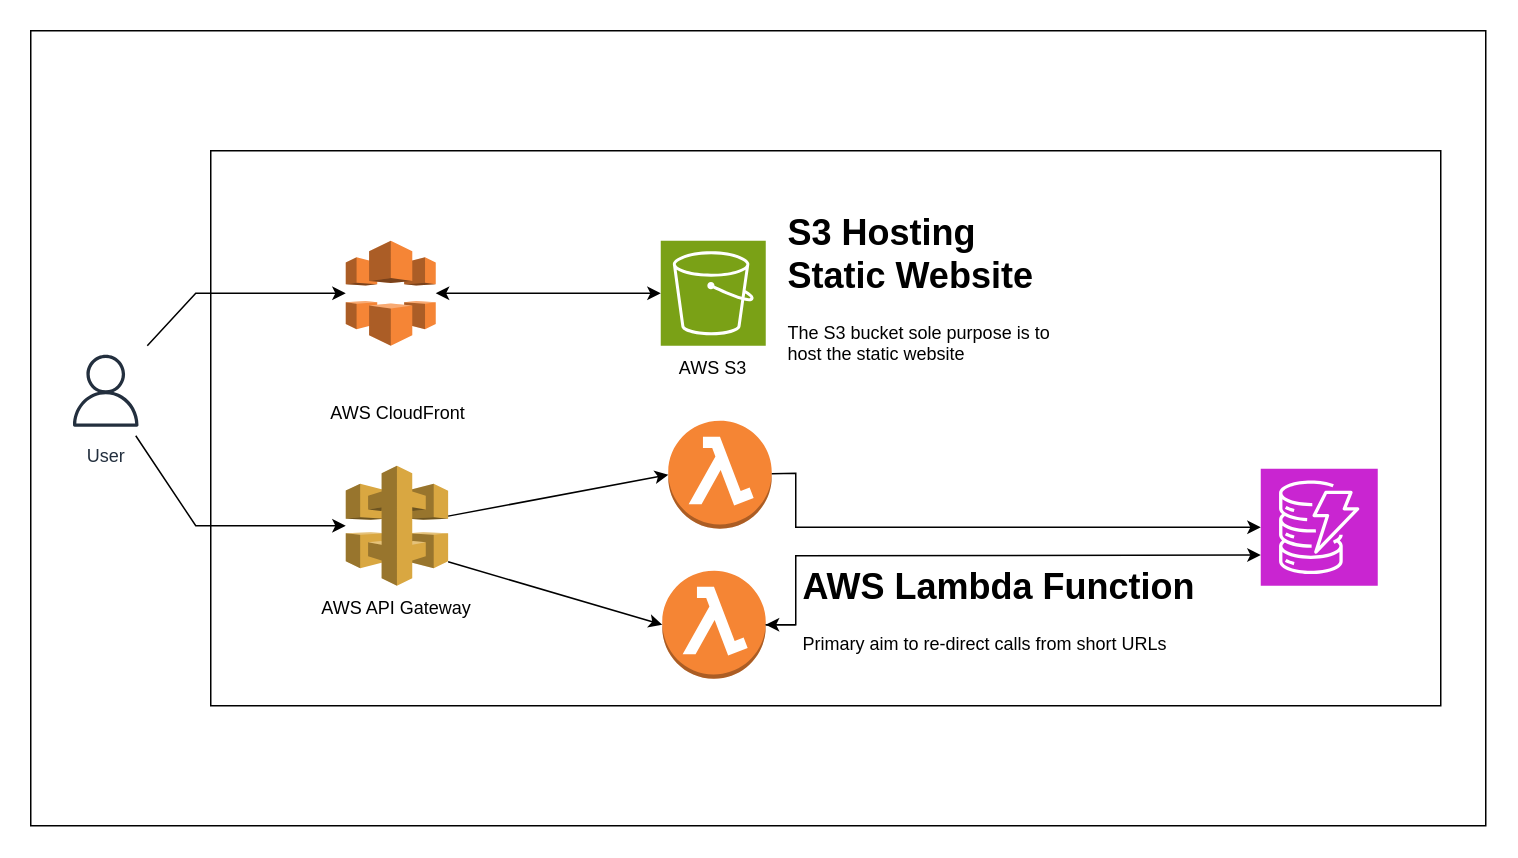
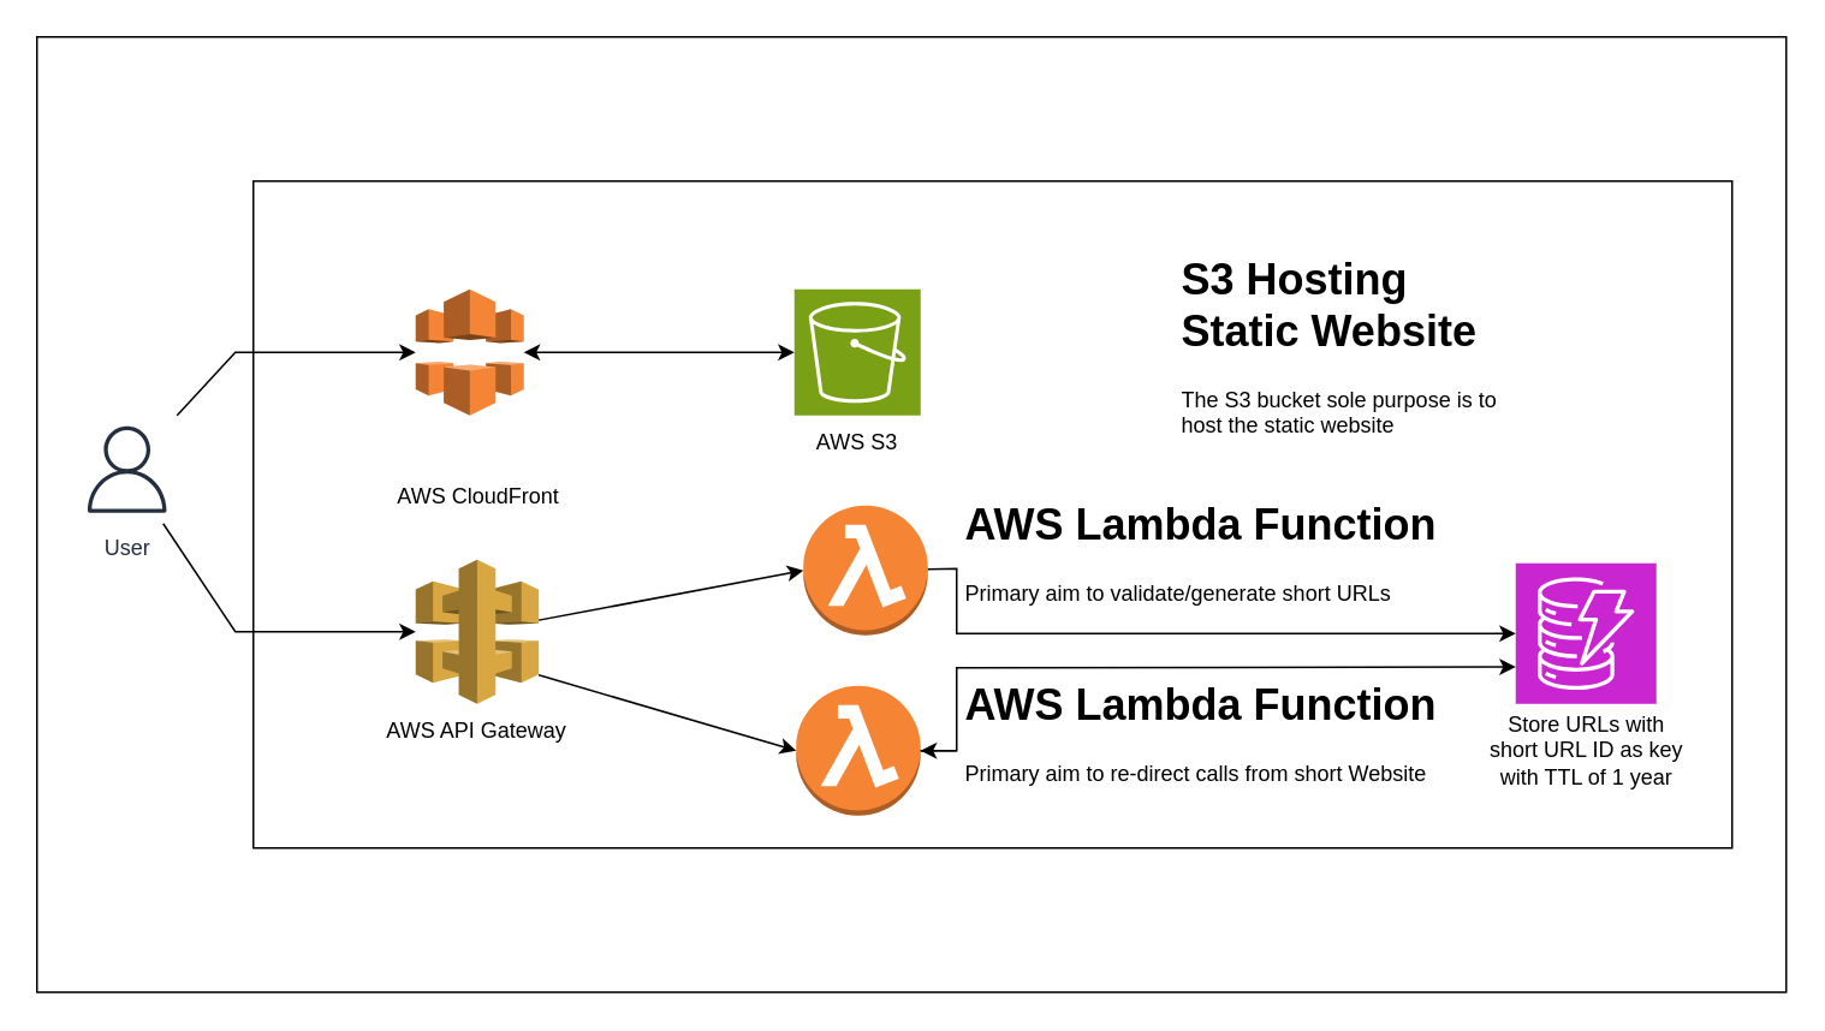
- <mxCell id="12" value="&lt;h1&gt;S3 Hosting Static Website&lt;/h1&gt;&lt;div&gt;The S3 bucket sole purpose is to host the static website&lt;/div&gt;" style="text;html=1;spacing=5;spacingTop=-20;whiteSpace=wrap;overflow=hidden;rounded=0;" vertex="1" parent="1"><mxGeometry x="520" y="135" width="190" height="120" as="geometry" /></mxCell>
+ <mxCell id="12" value="&lt;h1&gt;S3 Hosting Static Website&lt;/h1&gt;&lt;div&gt;The S3 bucket sole purpose is to host the static website&lt;/div&gt;" style="text;html=1;spacing=5;spacingTop=-20;whiteSpace=wrap;overflow=hidden;rounded=0;" vertex="1" parent="1"><mxGeometry x="650" y="135" width="190" height="120" as="geometry" /></mxCell>
+ <mxCell id="20" value="&lt;h1&gt;AWS Lambda Function&lt;/h1&gt;&lt;div&gt;Primary aim to validate/generate short URLs&lt;/div&gt;" style="text;html=1;spacing=5;spacingTop=-20;whiteSpace=wrap;overflow=hidden;rounded=0;" vertex="1" parent="1"><mxGeometry x="530" y="271" width="276" height="90" as="geometry" /></mxCell>
- <mxCell id="22" value="&lt;h1&gt;AWS Lambda Function&lt;/h1&gt;&lt;div&gt;Primary aim to re-direct calls from short URLs&lt;/div&gt;" style="text;html=1;spacing=5;spacingTop=-20;whiteSpace=wrap;overflow=hidden;rounded=0;" vertex="1" parent="1"><mxGeometry x="530" y="371" width="276" height="90" as="geometry" /></mxCell>
+ <mxCell id="22" value="&lt;h1&gt;AWS Lambda Function&lt;/h1&gt;&lt;div&gt;Primary aim to re-direct calls from short Website&lt;/div&gt;" style="text;html=1;spacing=5;spacingTop=-20;whiteSpace=wrap;overflow=hidden;rounded=0;" vertex="1" parent="1"><mxGeometry x="530" y="371" width="276" height="90" as="geometry" /></mxCell>
+ <mxCell id="26" value="Store URLs with short URL ID as key with TTL of 1 year" style="text;html=1;align=center;verticalAlign=middle;whiteSpace=wrap;rounded=0;" vertex="1" parent="1"><mxGeometry x="823.5" y="391" width="111" height="50" as="geometry" /></mxCell>
